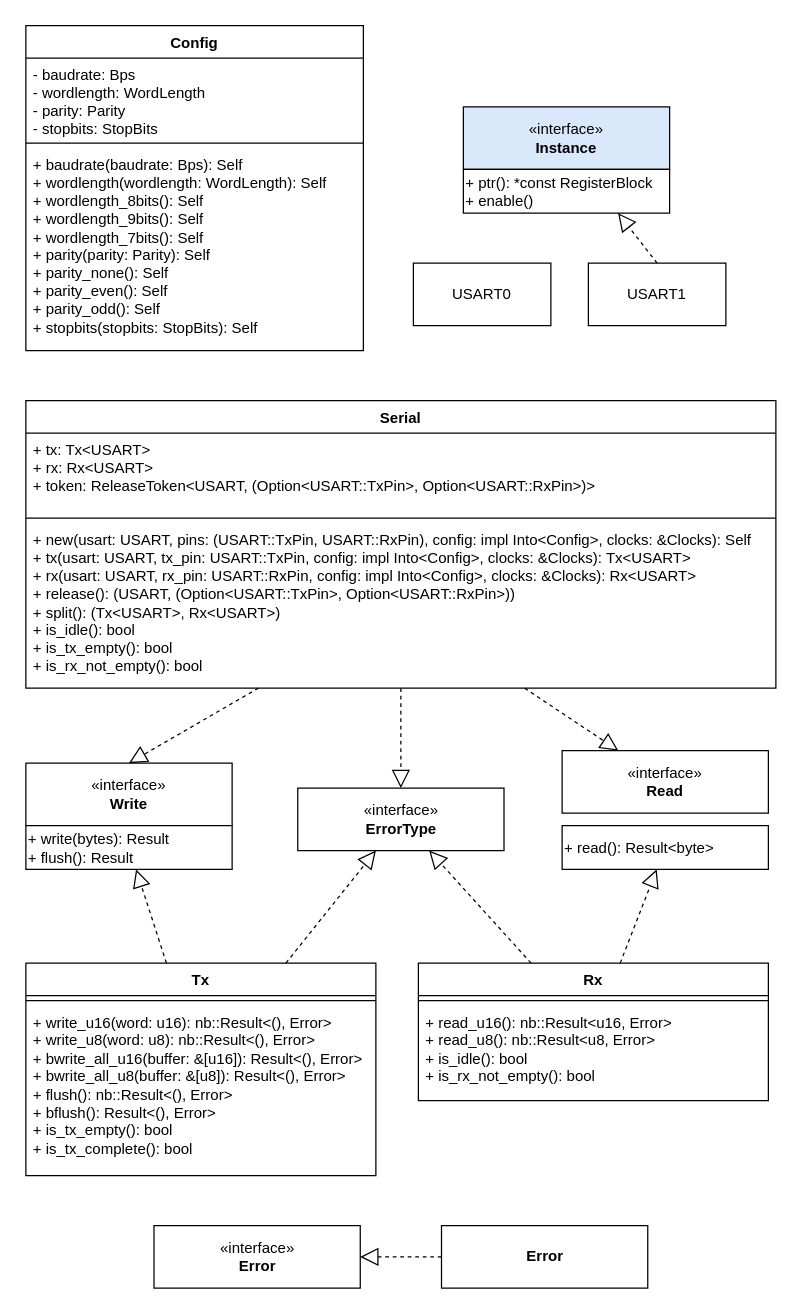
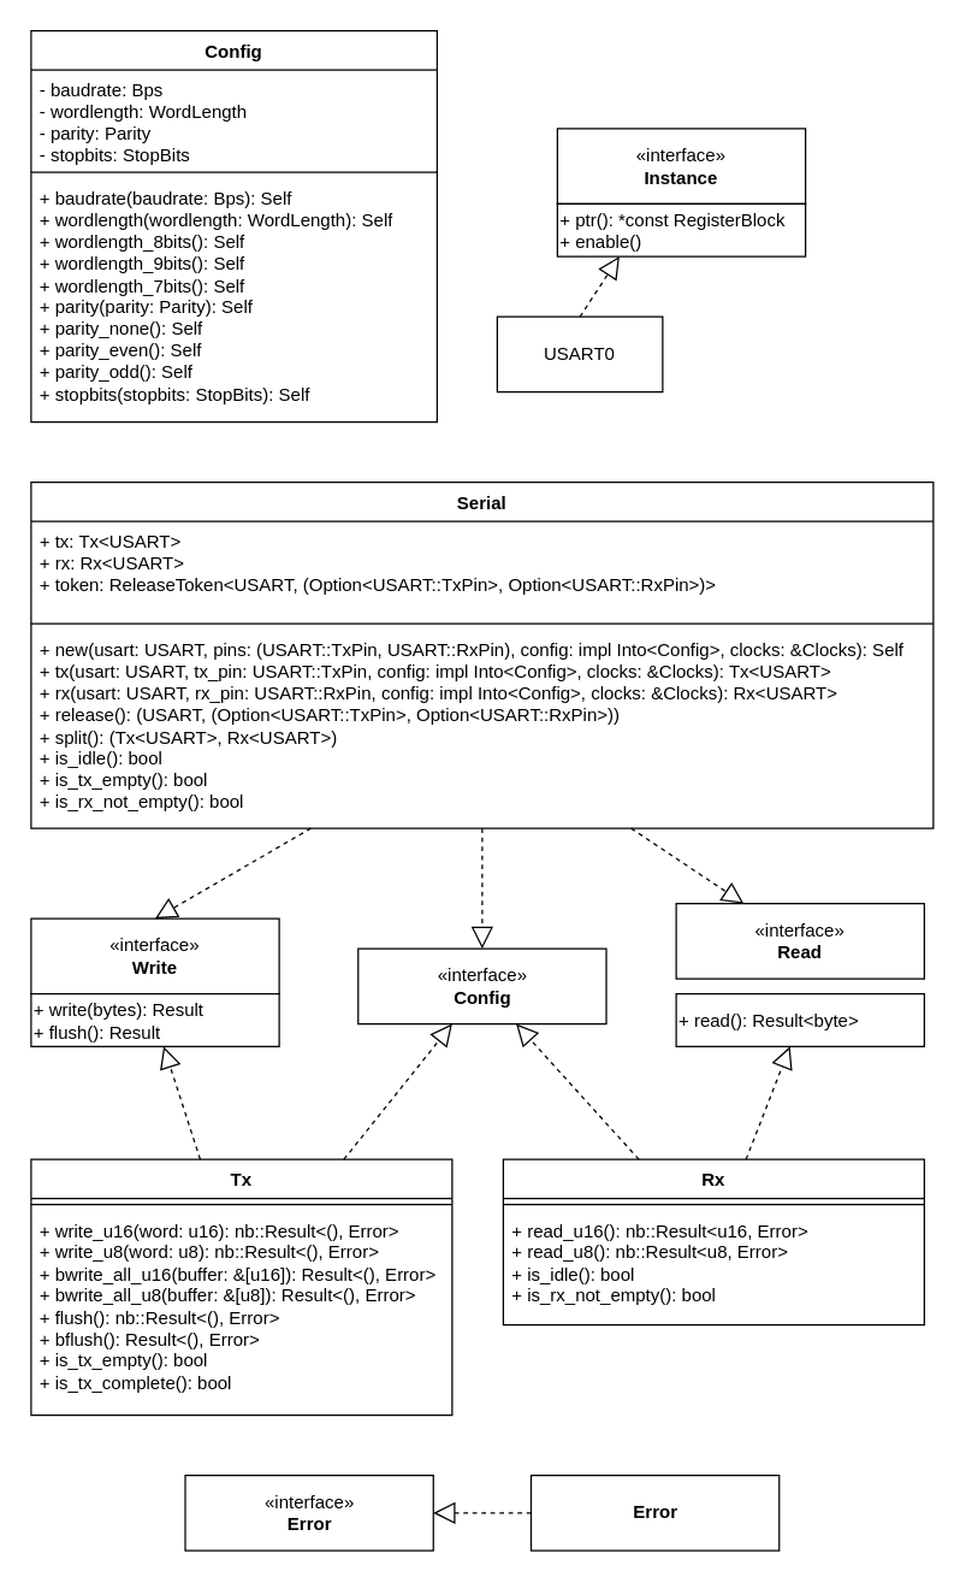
- <mxCell id="6" value="«interface»&lt;br&gt;&lt;b&gt;Instance&lt;/b&gt;" style="html=1;whiteSpace=wrap;fillColor=#dae8fc;" parent="1" vertex="1"><mxGeometry x="370" y="85" width="165" height="50" as="geometry" /></mxCell>
+ <mxCell id="6" value="«interface»&lt;br&gt;&lt;b&gt;Instance&lt;/b&gt;" style="html=1;whiteSpace=wrap;" parent="1" vertex="1"><mxGeometry x="370" y="85" width="165" height="50" as="geometry" /></mxCell>
- <mxCell id="11" value="" style="endArrow=block;dashed=1;endFill=0;endSize=12;html=1;rounded=0;exitX=0.5;exitY=0;exitDx=0;exitDy=0;entryX=0.75;entryY=1;entryDx=0;entryDy=0;" edge="1" parent="1" source="10" target="7"><mxGeometry width="160" relative="1" as="geometry"><mxPoint x="395" y="220" as="sourcePoint" /><mxPoint x="421" y="180" as="targetPoint" /></mxGeometry></mxCell>
+ <mxCell id="9" value="" style="endArrow=block;dashed=1;endFill=0;endSize=12;html=1;rounded=0;exitX=0.5;exitY=0;exitDx=0;exitDy=0;entryX=0.25;entryY=1;entryDx=0;entryDy=0;" parent="1" source="8" target="7" edge="1"><mxGeometry width="160" relative="1" as="geometry"><mxPoint x="280" y="105" as="sourcePoint" /><mxPoint x="440" y="105" as="targetPoint" /></mxGeometry></mxCell>
- <mxCell id="10" value="USART1" style="html=1;whiteSpace=wrap;" vertex="1" parent="1"><mxGeometry x="470" y="210" width="110" height="50" as="geometry" /></mxCell>
- <mxCell id="22" value="«interface»&lt;br&gt;&lt;b&gt;ErrorType&lt;/b&gt;" style="html=1;whiteSpace=wrap;" vertex="1" parent="1"><mxGeometry x="237.5" y="630" width="165" height="50" as="geometry" /></mxCell>
+ <mxCell id="22" value="«interface»&lt;br&gt;&lt;b&gt;Config&lt;/b&gt;" style="html=1;whiteSpace=wrap;" vertex="1" parent="1"><mxGeometry x="237.5" y="630" width="165" height="50" as="geometry" /></mxCell>
